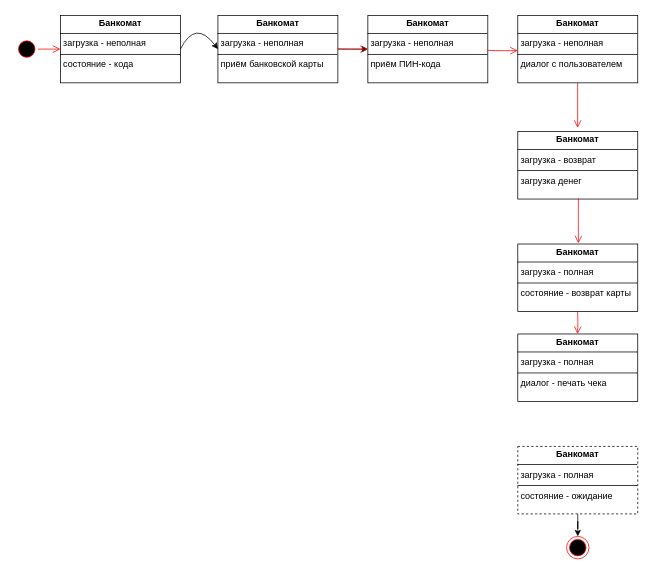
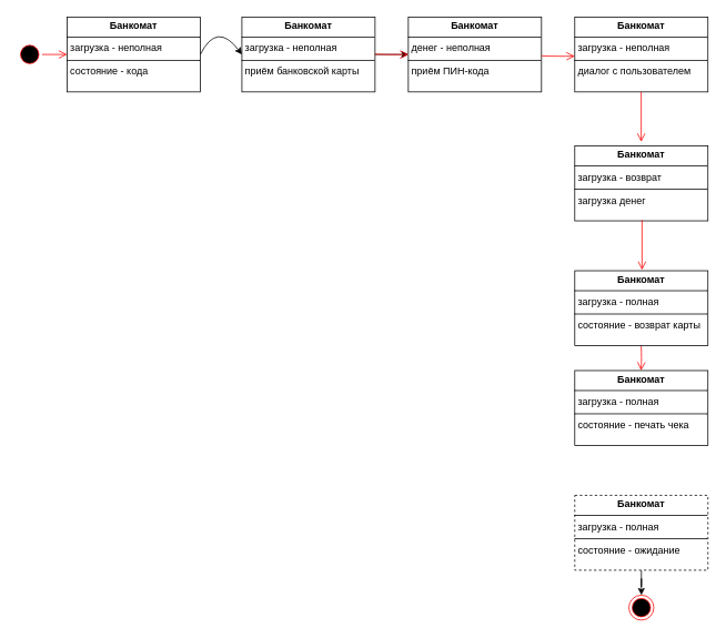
- <mxCell id="8" value="&lt;p style=&quot;margin:0px;margin-top:4px;text-align:center;&quot;&gt;&lt;b&gt;Банкомат&lt;/b&gt;&lt;/p&gt;&lt;hr size=&quot;1&quot; style=&quot;border-style:solid;&quot;&gt;&lt;p style=&quot;margin:0px;margin-left:4px;&quot;&gt;загрузка - неполная&lt;/p&gt;&lt;hr size=&quot;1&quot; style=&quot;border-style:solid;&quot;&gt;&lt;p style=&quot;margin:0px;margin-left:4px;&quot;&gt;приём ПИН-кода&lt;/p&gt;" style="verticalAlign=top;align=left;overflow=fill;html=1;whiteSpace=wrap;" vertex="1" parent="1"><mxGeometry x="490" y="20" width="160" height="90" as="geometry" /></mxCell>
+ <mxCell id="8" value="&lt;p style=&quot;margin:0px;margin-top:4px;text-align:center;&quot;&gt;&lt;b&gt;Банкомат&lt;/b&gt;&lt;/p&gt;&lt;hr size=&quot;1&quot; style=&quot;border-style:solid;&quot;&gt;&lt;p style=&quot;margin:0px;margin-left:4px;&quot;&gt;денег - неполная&lt;/p&gt;&lt;hr size=&quot;1&quot; style=&quot;border-style:solid;&quot;&gt;&lt;p style=&quot;margin:0px;margin-left:4px;&quot;&gt;приём ПИН-кода&lt;/p&gt;" style="verticalAlign=top;align=left;overflow=fill;html=1;whiteSpace=wrap;" vertex="1" parent="1"><mxGeometry x="490" y="20" width="160" height="90" as="geometry" /></mxCell>
- <mxCell id="19" value="&lt;p style=&quot;margin:0px;margin-top:4px;text-align:center;&quot;&gt;&lt;b&gt;Банкомат&lt;/b&gt;&lt;/p&gt;&lt;hr size=&quot;1&quot; style=&quot;border-style:solid;&quot;&gt;&lt;p style=&quot;margin:0px;margin-left:4px;&quot;&gt;загрузка - полная&lt;/p&gt;&lt;hr size=&quot;1&quot; style=&quot;border-style:solid;&quot;&gt;&lt;p style=&quot;margin:0px;margin-left:4px;&quot;&gt;диалог - печать чека&lt;/p&gt;" style="verticalAlign=top;align=left;overflow=fill;html=1;whiteSpace=wrap;" vertex="1" parent="1"><mxGeometry x="690" y="445" width="160" height="90" as="geometry" /></mxCell>
+ <mxCell id="19" value="&lt;p style=&quot;margin:0px;margin-top:4px;text-align:center;&quot;&gt;&lt;b&gt;Банкомат&lt;/b&gt;&lt;/p&gt;&lt;hr size=&quot;1&quot; style=&quot;border-style:solid;&quot;&gt;&lt;p style=&quot;margin:0px;margin-left:4px;&quot;&gt;загрузка - полная&lt;/p&gt;&lt;hr size=&quot;1&quot; style=&quot;border-style:solid;&quot;&gt;&lt;p style=&quot;margin:0px;margin-left:4px;&quot;&gt;состояние - печать чека&lt;/p&gt;" style="verticalAlign=top;align=left;overflow=fill;html=1;whiteSpace=wrap;" vertex="1" parent="1"><mxGeometry x="690" y="445" width="160" height="90" as="geometry" /></mxCell>
